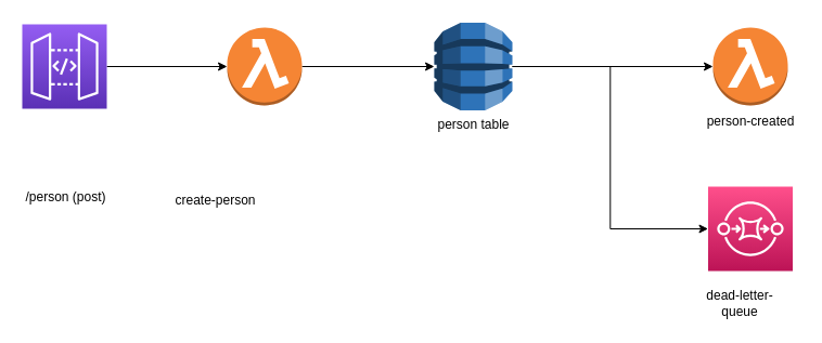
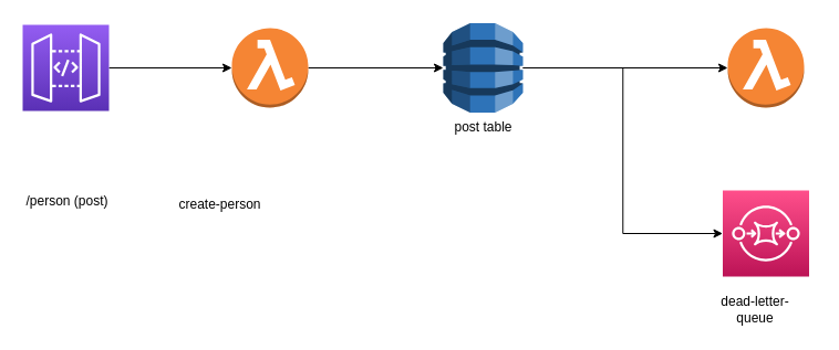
- <mxCell id="13" value="person-created" style="text;html=1;strokeColor=none;fillColor=none;align=center;verticalAlign=middle;whiteSpace=wrap;rounded=0;" vertex="1" parent="1"><mxGeometry x="647.75" y="97" width="87.5" height="30" as="geometry" /></mxCell>
- <mxCell id="15" value="person table" style="text;html=1;strokeColor=none;fillColor=none;align=center;verticalAlign=middle;whiteSpace=wrap;rounded=0;" vertex="1" parent="1"><mxGeometry x="395.5" y="100" width="81" height="30" as="geometry" /></mxCell>
+ <mxCell id="15" value="post table" style="text;html=1;strokeColor=none;fillColor=none;align=center;verticalAlign=middle;whiteSpace=wrap;rounded=0;" vertex="1" parent="1"><mxGeometry x="395.5" y="100" width="81" height="30" as="geometry" /></mxCell>
